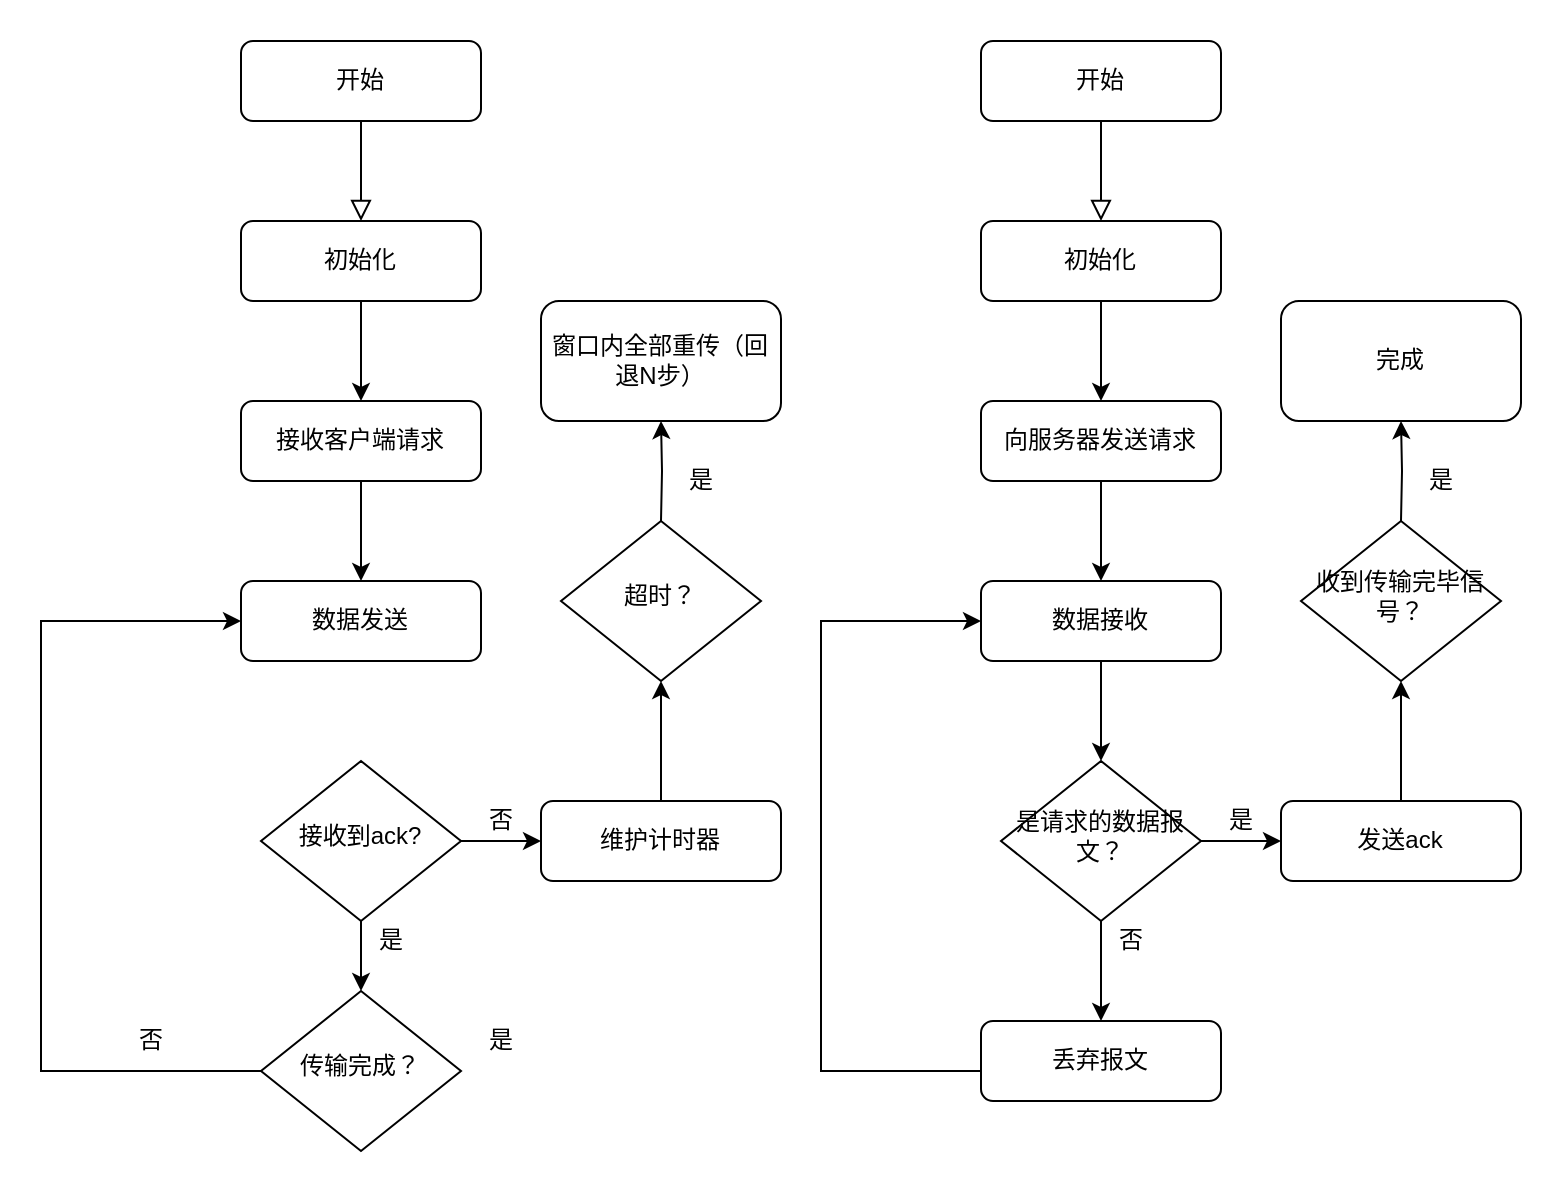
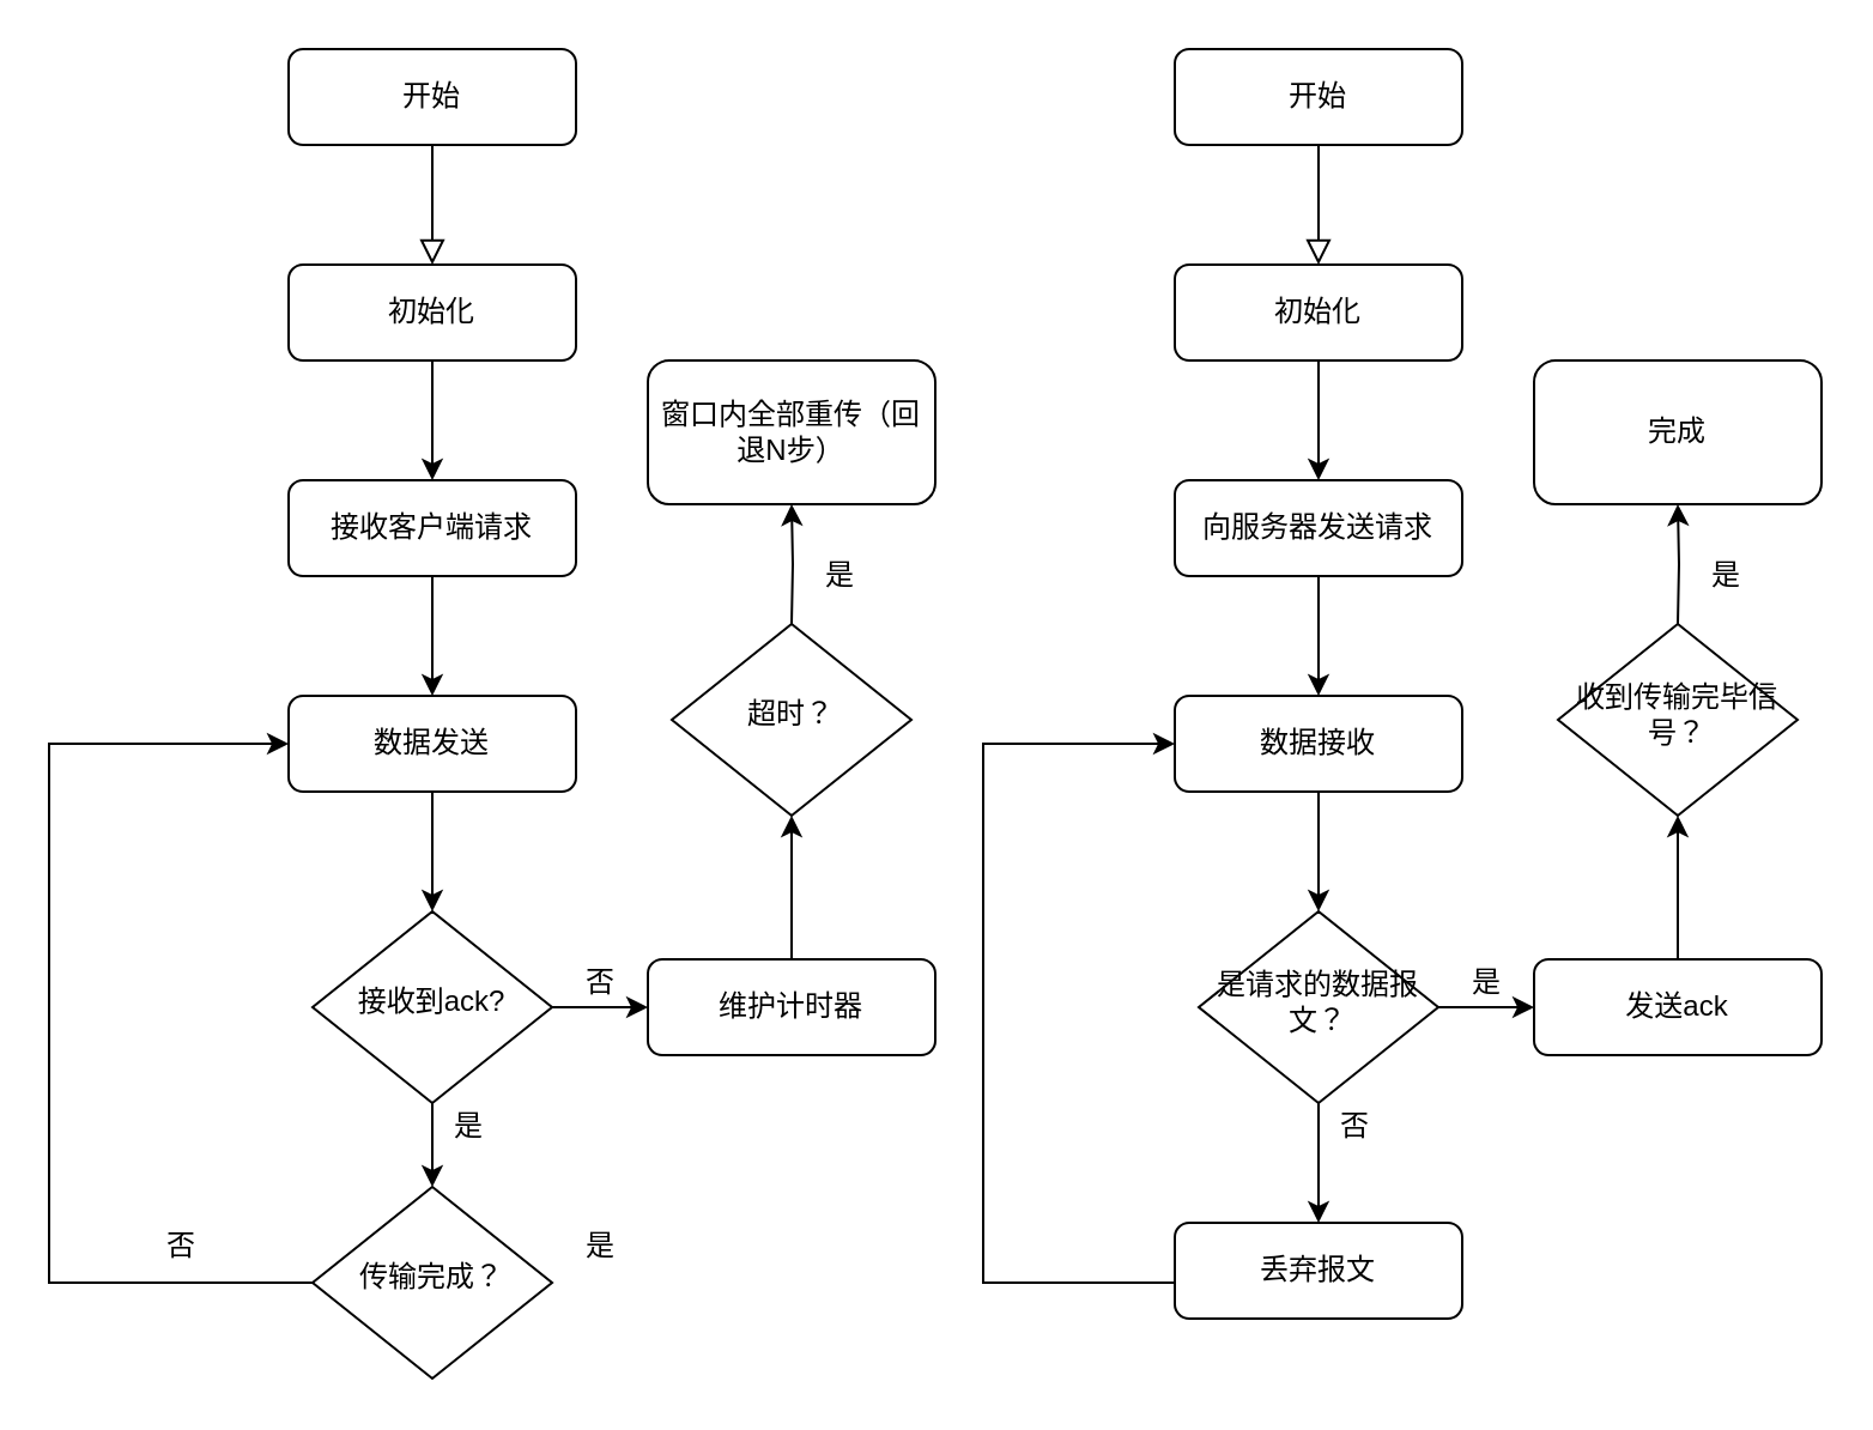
+ <mxCell id="8" value="" style="edgeStyle=orthogonalEdgeStyle;rounded=0;orthogonalLoop=1;jettySize=auto;html=1;" parent="1" source="9" target="12" edge="1"><mxGeometry relative="1" as="geometry" /></mxCell>
